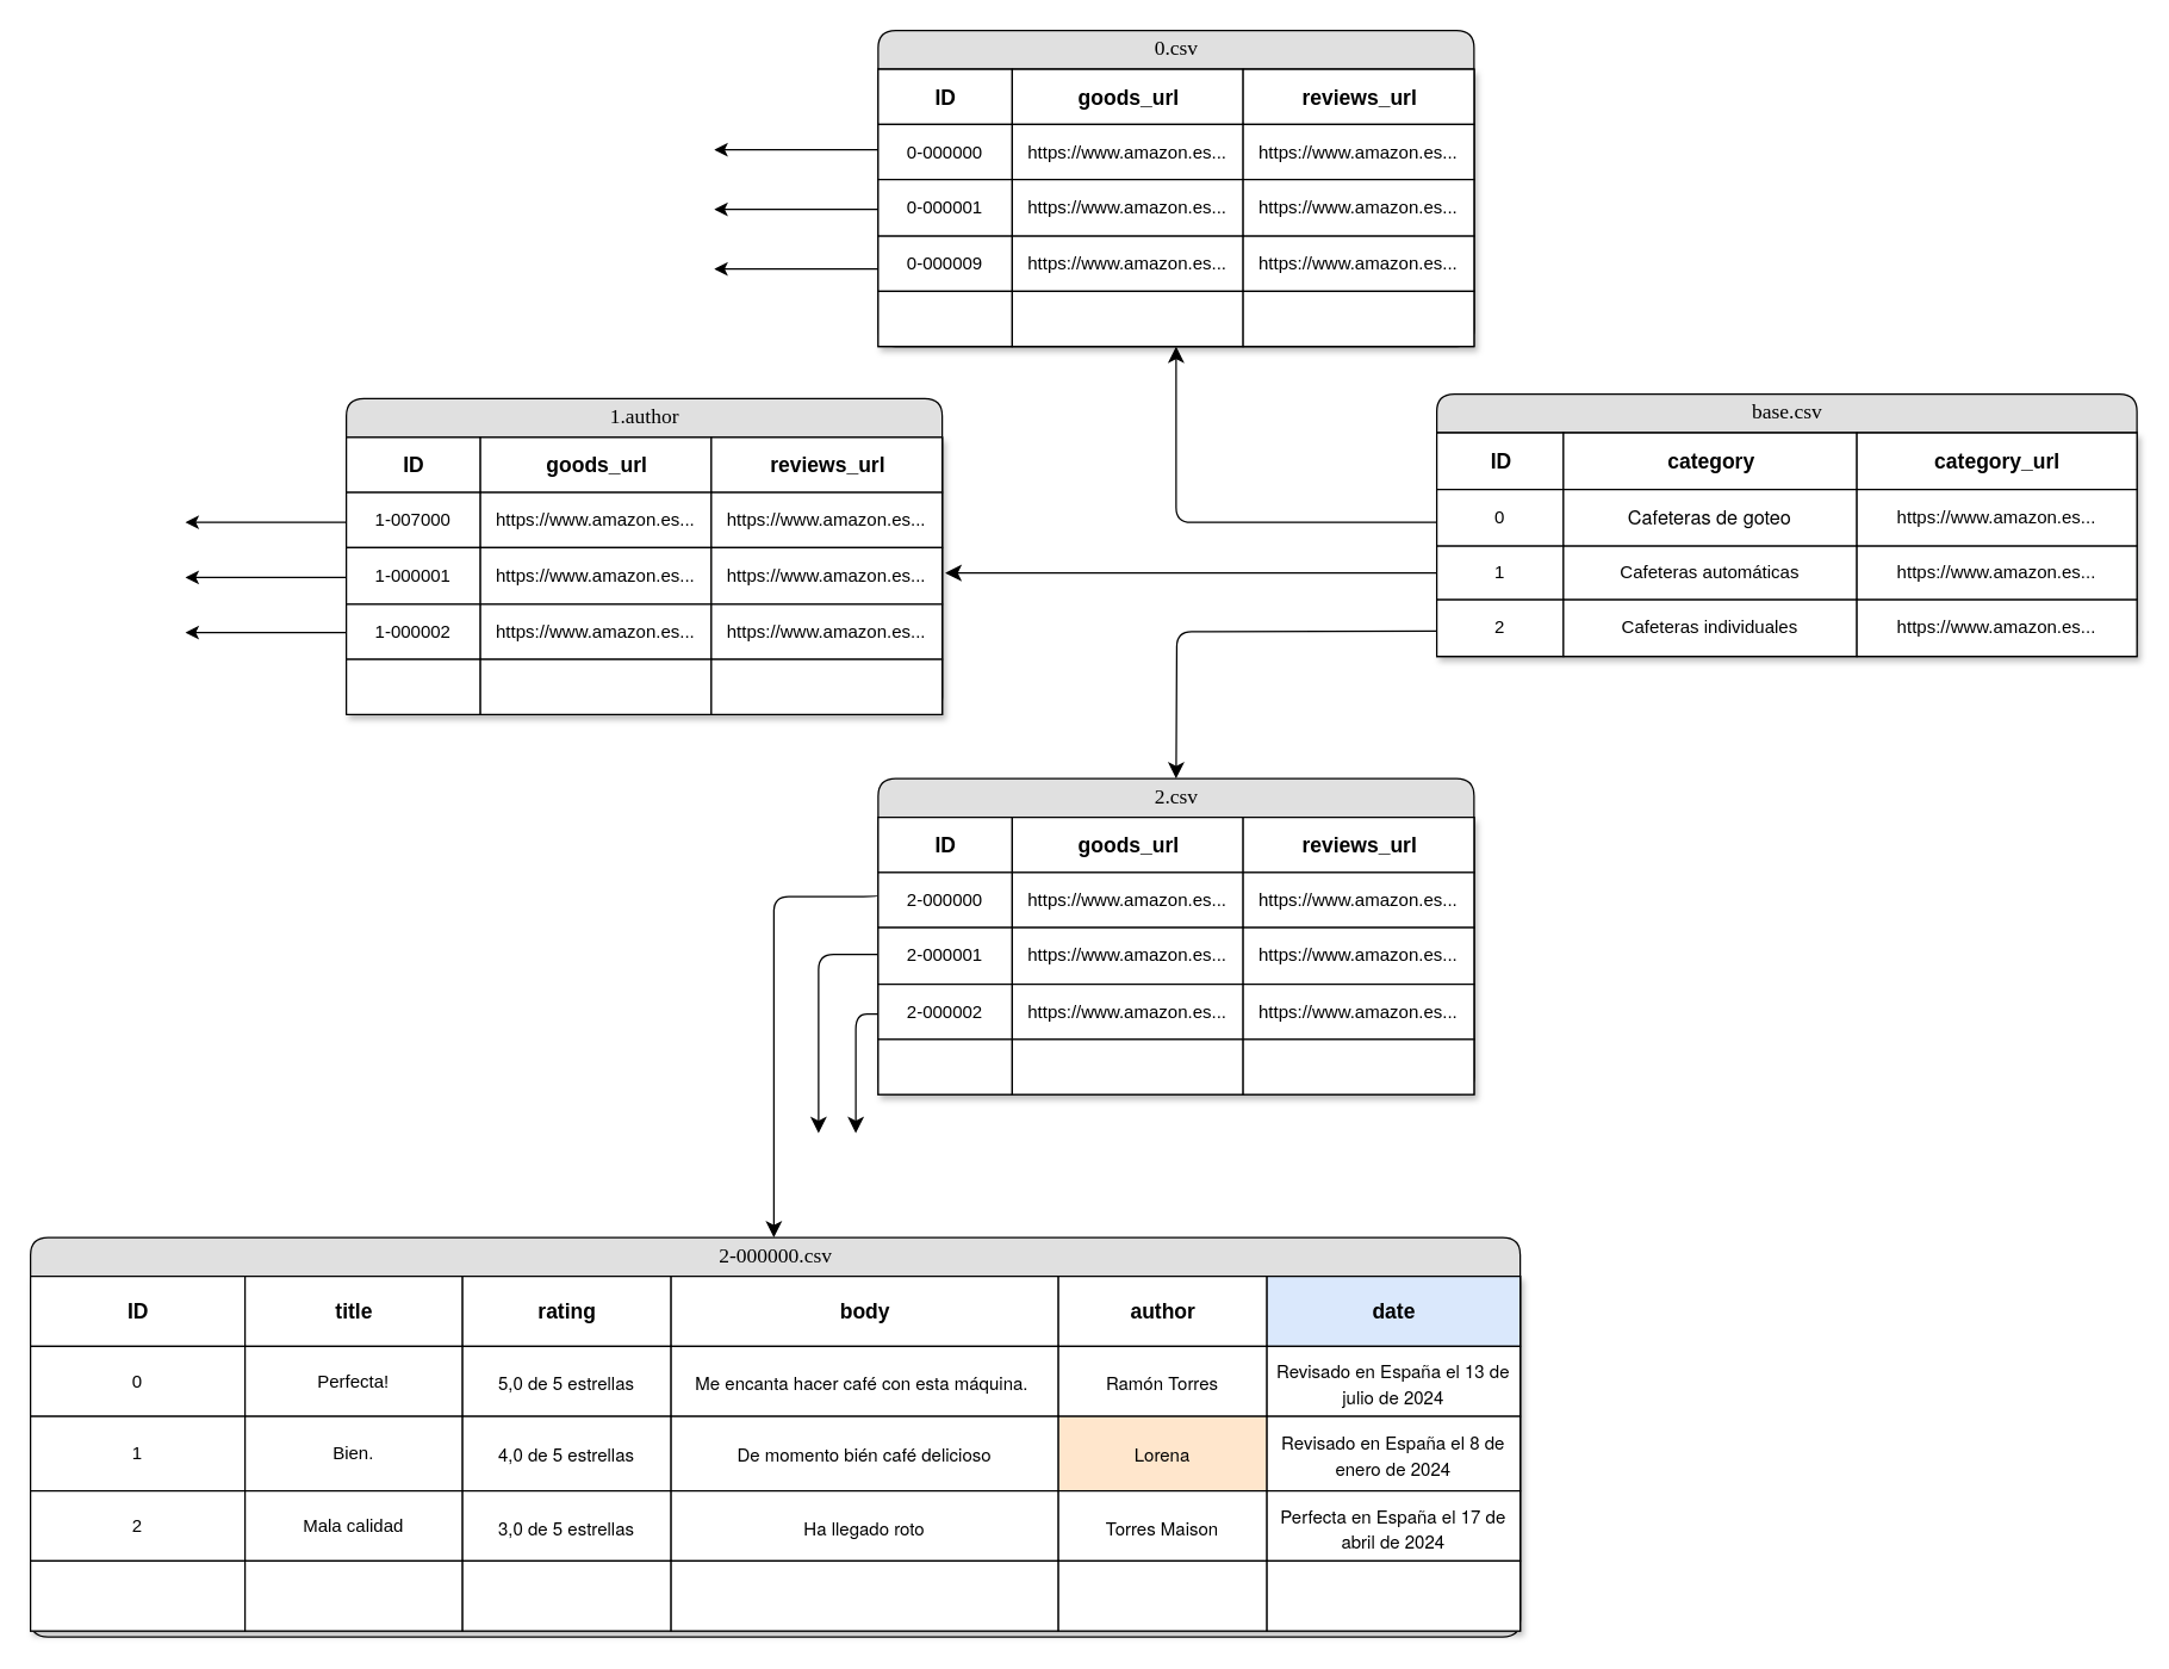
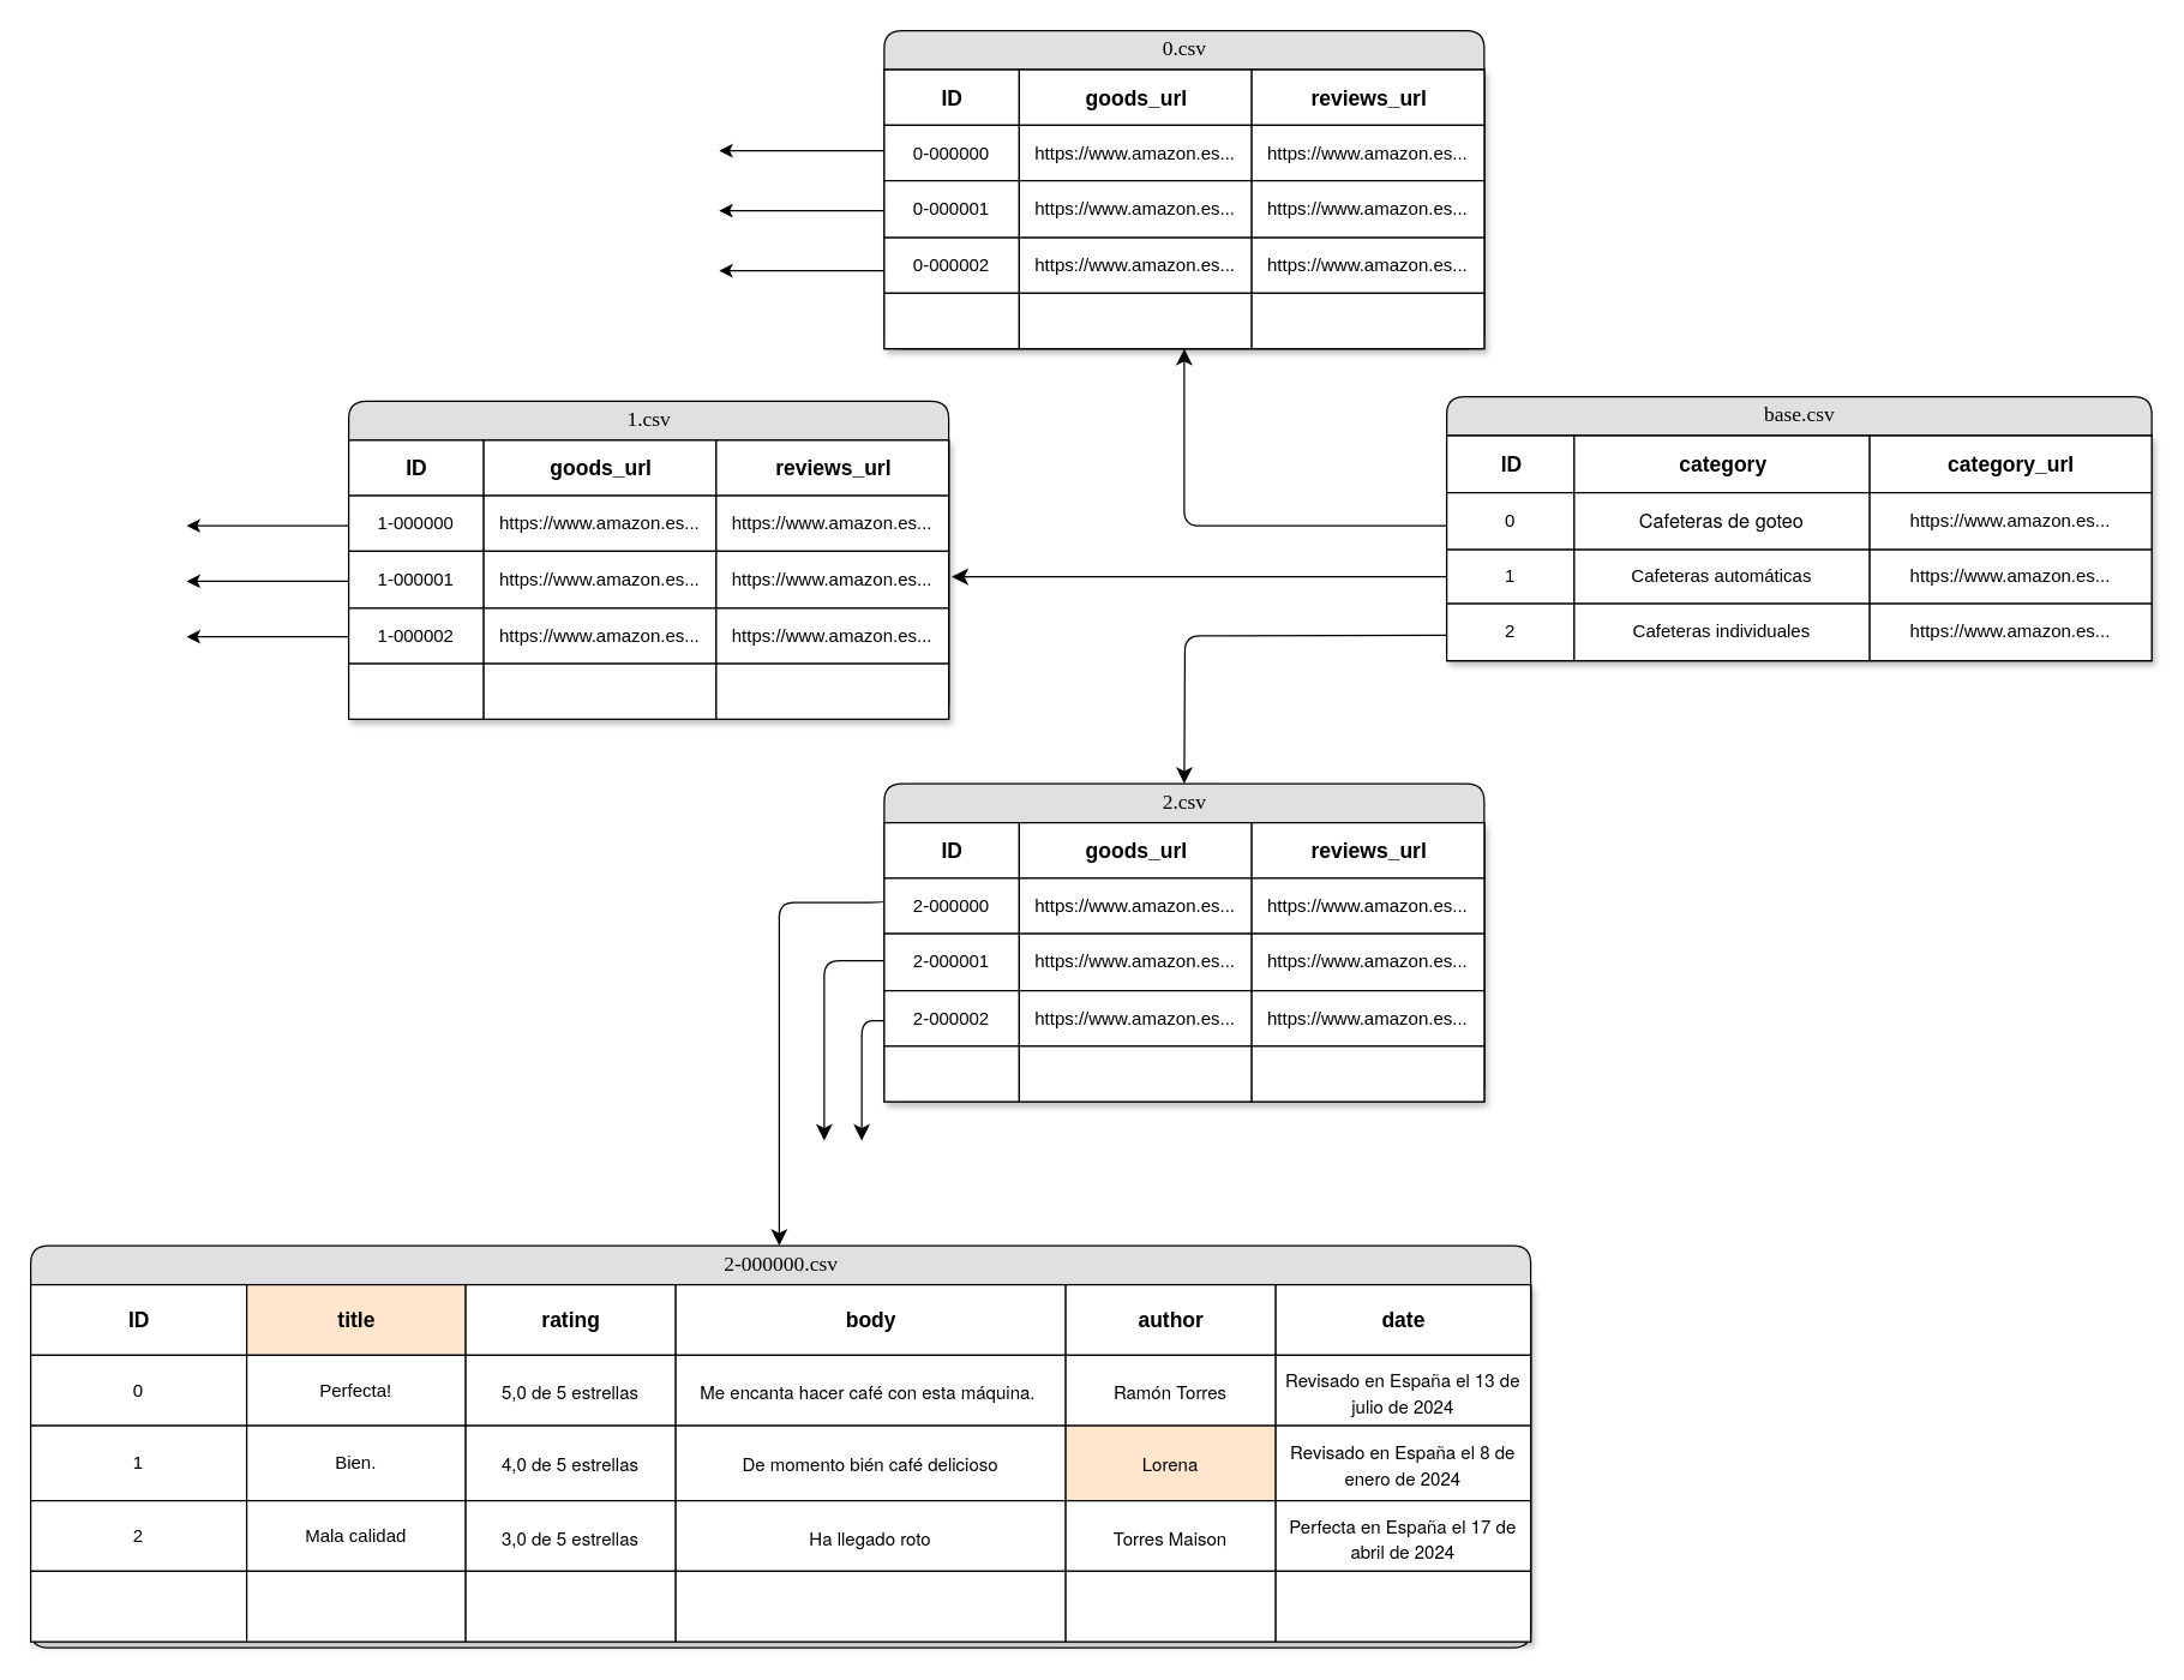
- <mxCell id="36" value="0-000009" style="connectable=0;recursiveResize=0;strokeColor=inherit;fillColor=inherit;fontStyle=0;align=center;whiteSpace=wrap;html=1;" parent="35" vertex="1"><mxGeometry width="90" height="37" as="geometry"><mxRectangle width="90" height="37" as="alternateBounds" /></mxGeometry></mxCell>
+ <mxCell id="36" value="0-000002" style="connectable=0;recursiveResize=0;strokeColor=inherit;fillColor=inherit;fontStyle=0;align=center;whiteSpace=wrap;html=1;" parent="35" vertex="1"><mxGeometry width="90" height="37" as="geometry"><mxRectangle width="90" height="37" as="alternateBounds" /></mxGeometry></mxCell>
- <mxCell id="113" value="&lt;font style=&quot;font-size: 14px;&quot;&gt;1.author&lt;/font&gt;" style="swimlane;html=1;fontStyle=0;childLayout=stackLayout;horizontal=1;startSize=26;fillColor=#e0e0e0;horizontalStack=0;resizeParent=1;resizeLast=0;collapsible=1;marginBottom=0;swimlaneFillColor=#ffffff;align=center;rounded=1;shadow=0;comic=0;labelBackgroundColor=none;strokeWidth=1;fontFamily=Verdana;fontSize=12" vertex="1" parent="1"><mxGeometry x="232" y="267" width="400" height="212" as="geometry" /></mxCell>
+ <mxCell id="113" value="&lt;font style=&quot;font-size: 14px;&quot;&gt;1.csv&lt;/font&gt;" style="swimlane;html=1;fontStyle=0;childLayout=stackLayout;horizontal=1;startSize=26;fillColor=#e0e0e0;horizontalStack=0;resizeParent=1;resizeLast=0;collapsible=1;marginBottom=0;swimlaneFillColor=#ffffff;align=center;rounded=1;shadow=0;comic=0;labelBackgroundColor=none;strokeWidth=1;fontFamily=Verdana;fontSize=12" vertex="1" parent="1"><mxGeometry x="232" y="267" width="400" height="212" as="geometry" /></mxCell>
- <mxCell id="120" value="1-007000" style="connectable=0;recursiveResize=0;strokeColor=inherit;fillColor=inherit;align=center;whiteSpace=wrap;html=1;" vertex="1" parent="119"><mxGeometry width="90" height="37" as="geometry"><mxRectangle width="90" height="37" as="alternateBounds" /></mxGeometry></mxCell>
+ <mxCell id="120" value="1-000000" style="connectable=0;recursiveResize=0;strokeColor=inherit;fillColor=inherit;align=center;whiteSpace=wrap;html=1;" vertex="1" parent="119"><mxGeometry width="90" height="37" as="geometry"><mxRectangle width="90" height="37" as="alternateBounds" /></mxGeometry></mxCell>
- <mxCell id="51" value="&lt;font style=&quot;font-size: 14px;&quot;&gt;title&lt;/font&gt;" style="connectable=0;recursiveResize=0;align=center;fontStyle=1;html=1;" parent="49" vertex="1"><mxGeometry x="144" width="146" height="47" as="geometry"><mxRectangle width="146" height="47" as="alternateBounds" /></mxGeometry></mxCell>
+ <mxCell id="51" value="&lt;font style=&quot;font-size: 14px;&quot;&gt;title&lt;/font&gt;" style="connectable=0;recursiveResize=0;align=center;fontStyle=1;html=1;fillColor=#ffe6cc;" parent="49" vertex="1"><mxGeometry x="144" width="146" height="47" as="geometry"><mxRectangle width="146" height="47" as="alternateBounds" /></mxGeometry></mxCell>
- <mxCell id="55" value="&lt;font style=&quot;font-size: 14px;&quot;&gt;date&lt;/font&gt;" style="connectable=0;recursiveResize=0;align=center;fontStyle=1;html=1;fillColor=#dae8fc;" parent="49" vertex="1"><mxGeometry x="830" width="170" height="47" as="geometry"><mxRectangle width="170" height="47" as="alternateBounds" /></mxGeometry></mxCell>
+ <mxCell id="55" value="&lt;font style=&quot;font-size: 14px;&quot;&gt;date&lt;/font&gt;" style="connectable=0;recursiveResize=0;align=center;fontStyle=1;html=1;" parent="49" vertex="1"><mxGeometry x="830" width="170" height="47" as="geometry"><mxRectangle width="170" height="47" as="alternateBounds" /></mxGeometry></mxCell>
